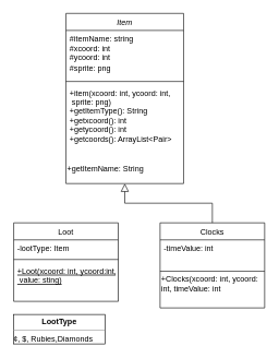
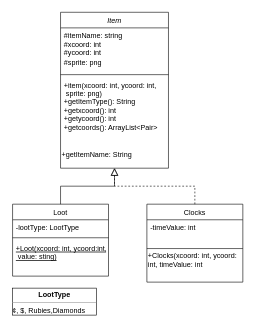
+ <mxCell id="12" value="" style="endArrow=block;endSize=10;endFill=0;shadow=0;strokeWidth=1;rounded=0;edgeStyle=elbowEdgeStyle;elbow=vertical;" parent="1" source="8" target="2" edge="1"><mxGeometry width="160" relative="1" as="geometry"><mxPoint x="110" y="113" as="sourcePoint" /><mxPoint x="110" y="113" as="targetPoint" /></mxGeometry></mxCell>
- <mxCell id="17" value="" style="endArrow=block;endSize=10;endFill=0;shadow=0;strokeWidth=1;rounded=0;edgeStyle=elbowEdgeStyle;elbow=vertical;" parent="1" source="13" target="2" edge="1"><mxGeometry width="160" relative="1" as="geometry"><mxPoint x="120" y="283" as="sourcePoint" /><mxPoint x="220" y="181" as="targetPoint" /></mxGeometry></mxCell>
+ <mxCell id="17" value="" style="endArrow=block;endSize=10;endFill=0;shadow=0;strokeWidth=1;rounded=0;edgeStyle=elbowEdgeStyle;elbow=vertical;dashed=1;" parent="1" source="13" target="2" edge="1"><mxGeometry width="160" relative="1" as="geometry"><mxPoint x="120" y="283" as="sourcePoint" /><mxPoint x="220" y="181" as="targetPoint" /></mxGeometry></mxCell>
- <mxCell id="9" value="-lootType: Item" style="text;align=left;verticalAlign=top;spacingLeft=4;spacingRight=4;overflow=hidden;rotatable=0;points=[[0,0.5],[1,0.5]];portConstraint=eastwest;" parent="8" vertex="1"><mxGeometry y="26" width="160" height="26" as="geometry" /></mxCell>
+ <mxCell id="9" value="-lootType: LootType" style="text;align=left;verticalAlign=top;spacingLeft=4;spacingRight=4;overflow=hidden;rotatable=0;points=[[0,0.5],[1,0.5]];portConstraint=eastwest;" parent="8" vertex="1"><mxGeometry y="26" width="160" height="26" as="geometry" /></mxCell>
